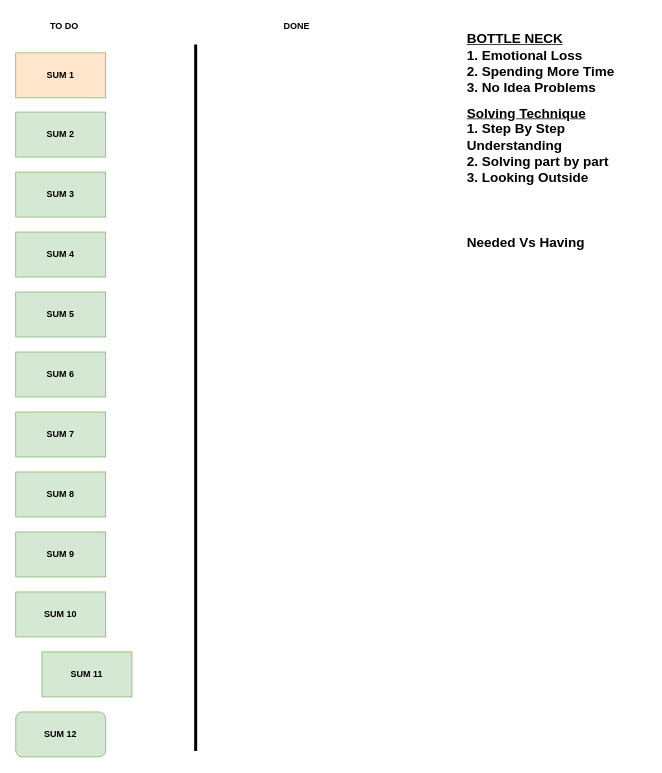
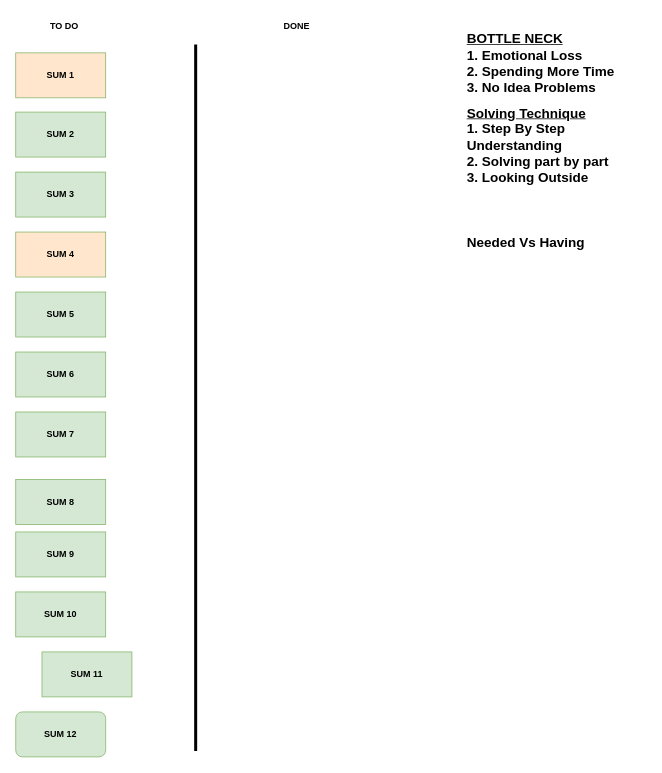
- <mxCell id="3" value="&lt;b&gt;SUM 4&lt;/b&gt;" style="rounded=0;whiteSpace=wrap;html=1;fillColor=#d5e8d4;strokeColor=#82b366;" vertex="1" parent="1"><mxGeometry x="20" y="309" width="120" height="60" as="geometry" /></mxCell>
+ <mxCell id="3" value="&lt;b&gt;SUM 4&lt;/b&gt;" style="rounded=0;whiteSpace=wrap;html=1;fillColor=#ffe6cc;strokeColor=#82b366;" vertex="1" parent="1"><mxGeometry x="20" y="309" width="120" height="60" as="geometry" /></mxCell>
- <mxCell id="8" value="&lt;b&gt;SUM 8&lt;/b&gt;" style="rounded=0;whiteSpace=wrap;html=1;fillColor=#d5e8d4;strokeColor=#82b366;" vertex="1" parent="1"><mxGeometry x="20" y="629" width="120" height="60" as="geometry" /></mxCell>
+ <mxCell id="8" value="&lt;b&gt;SUM 8&lt;/b&gt;" style="rounded=0;whiteSpace=wrap;html=1;fillColor=#d5e8d4;strokeColor=#82b366;" vertex="1" parent="1"><mxGeometry x="20" y="639" width="120" height="60" as="geometry" /></mxCell>
